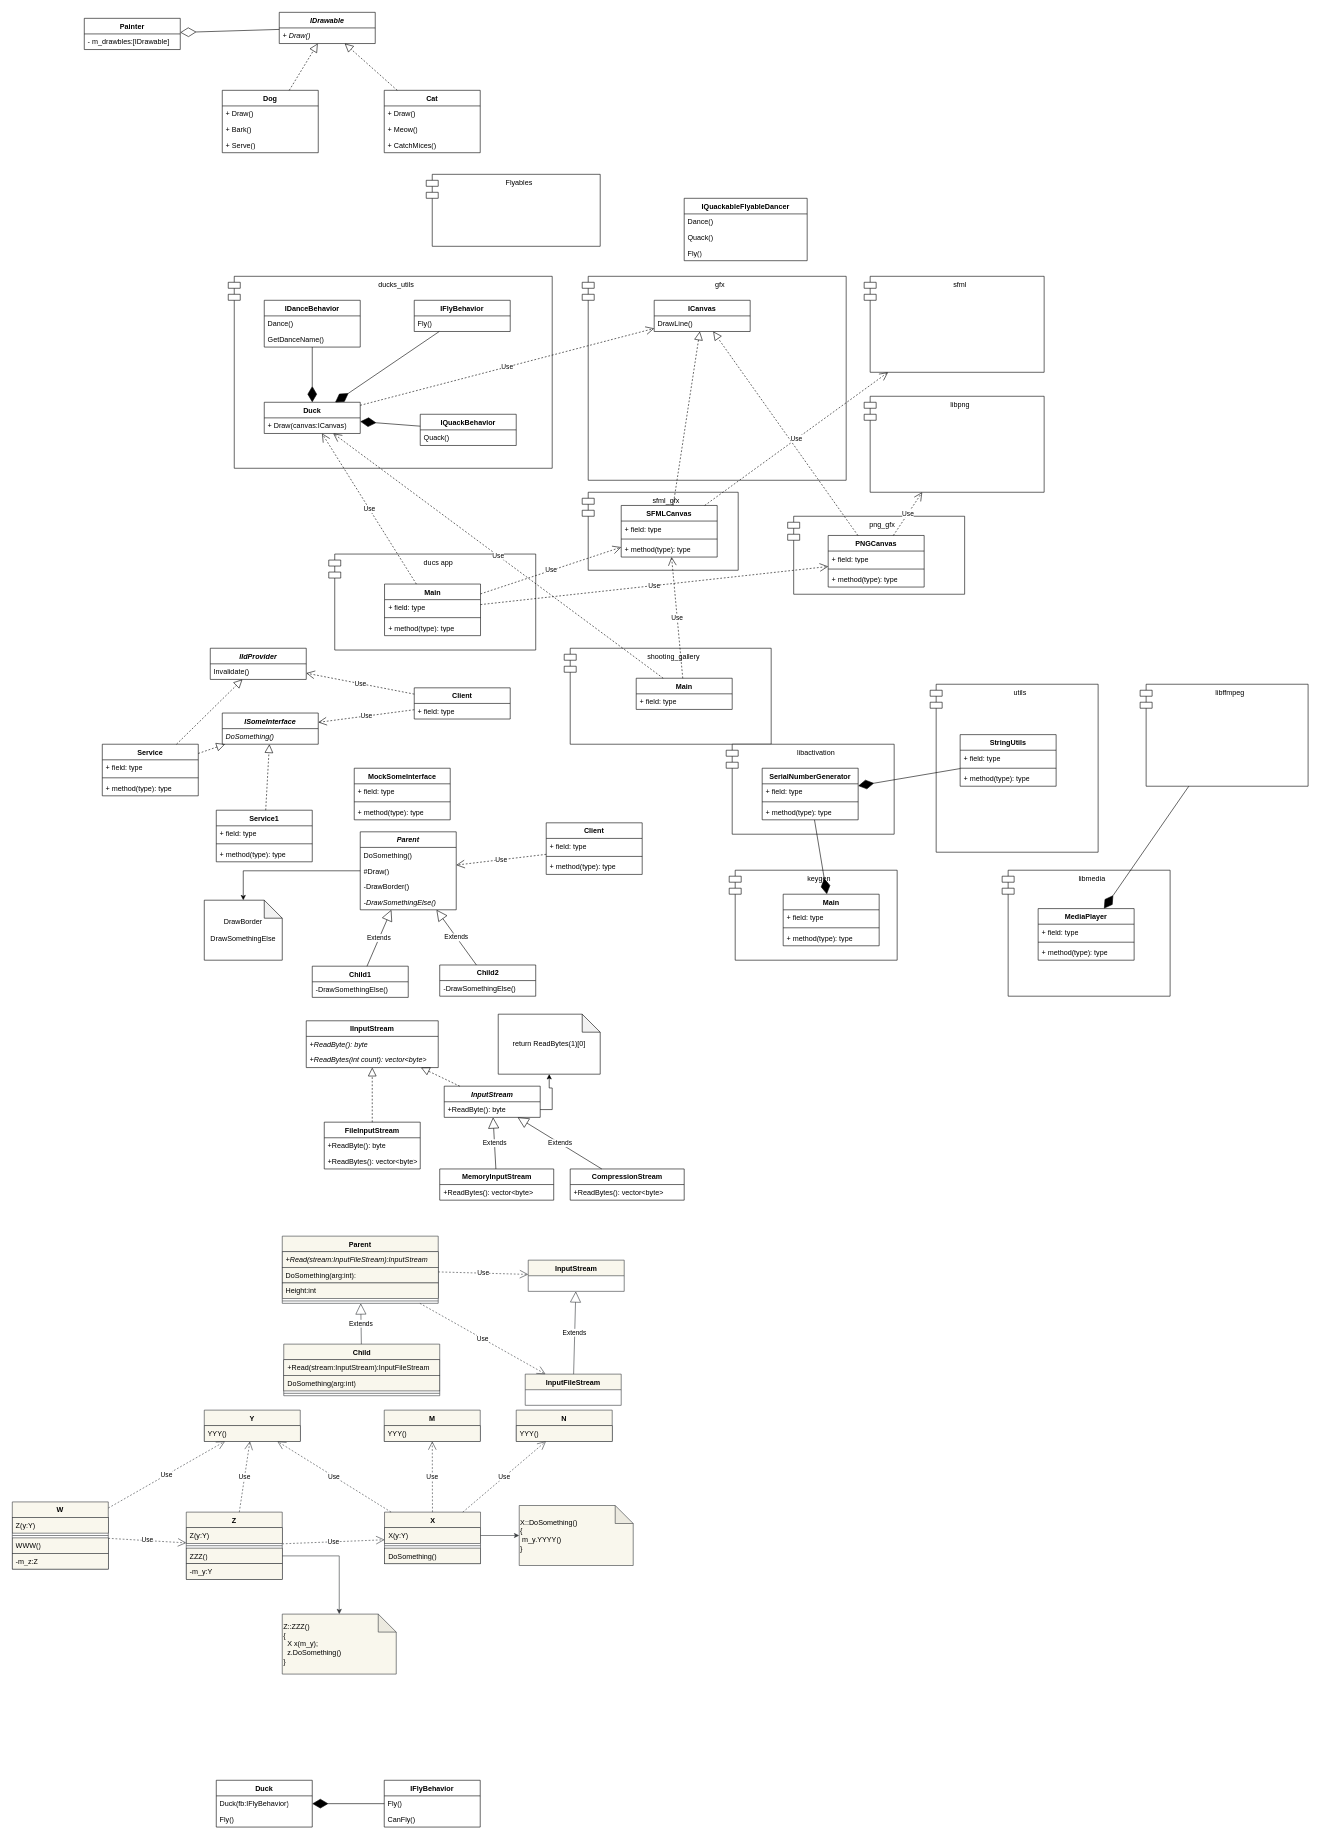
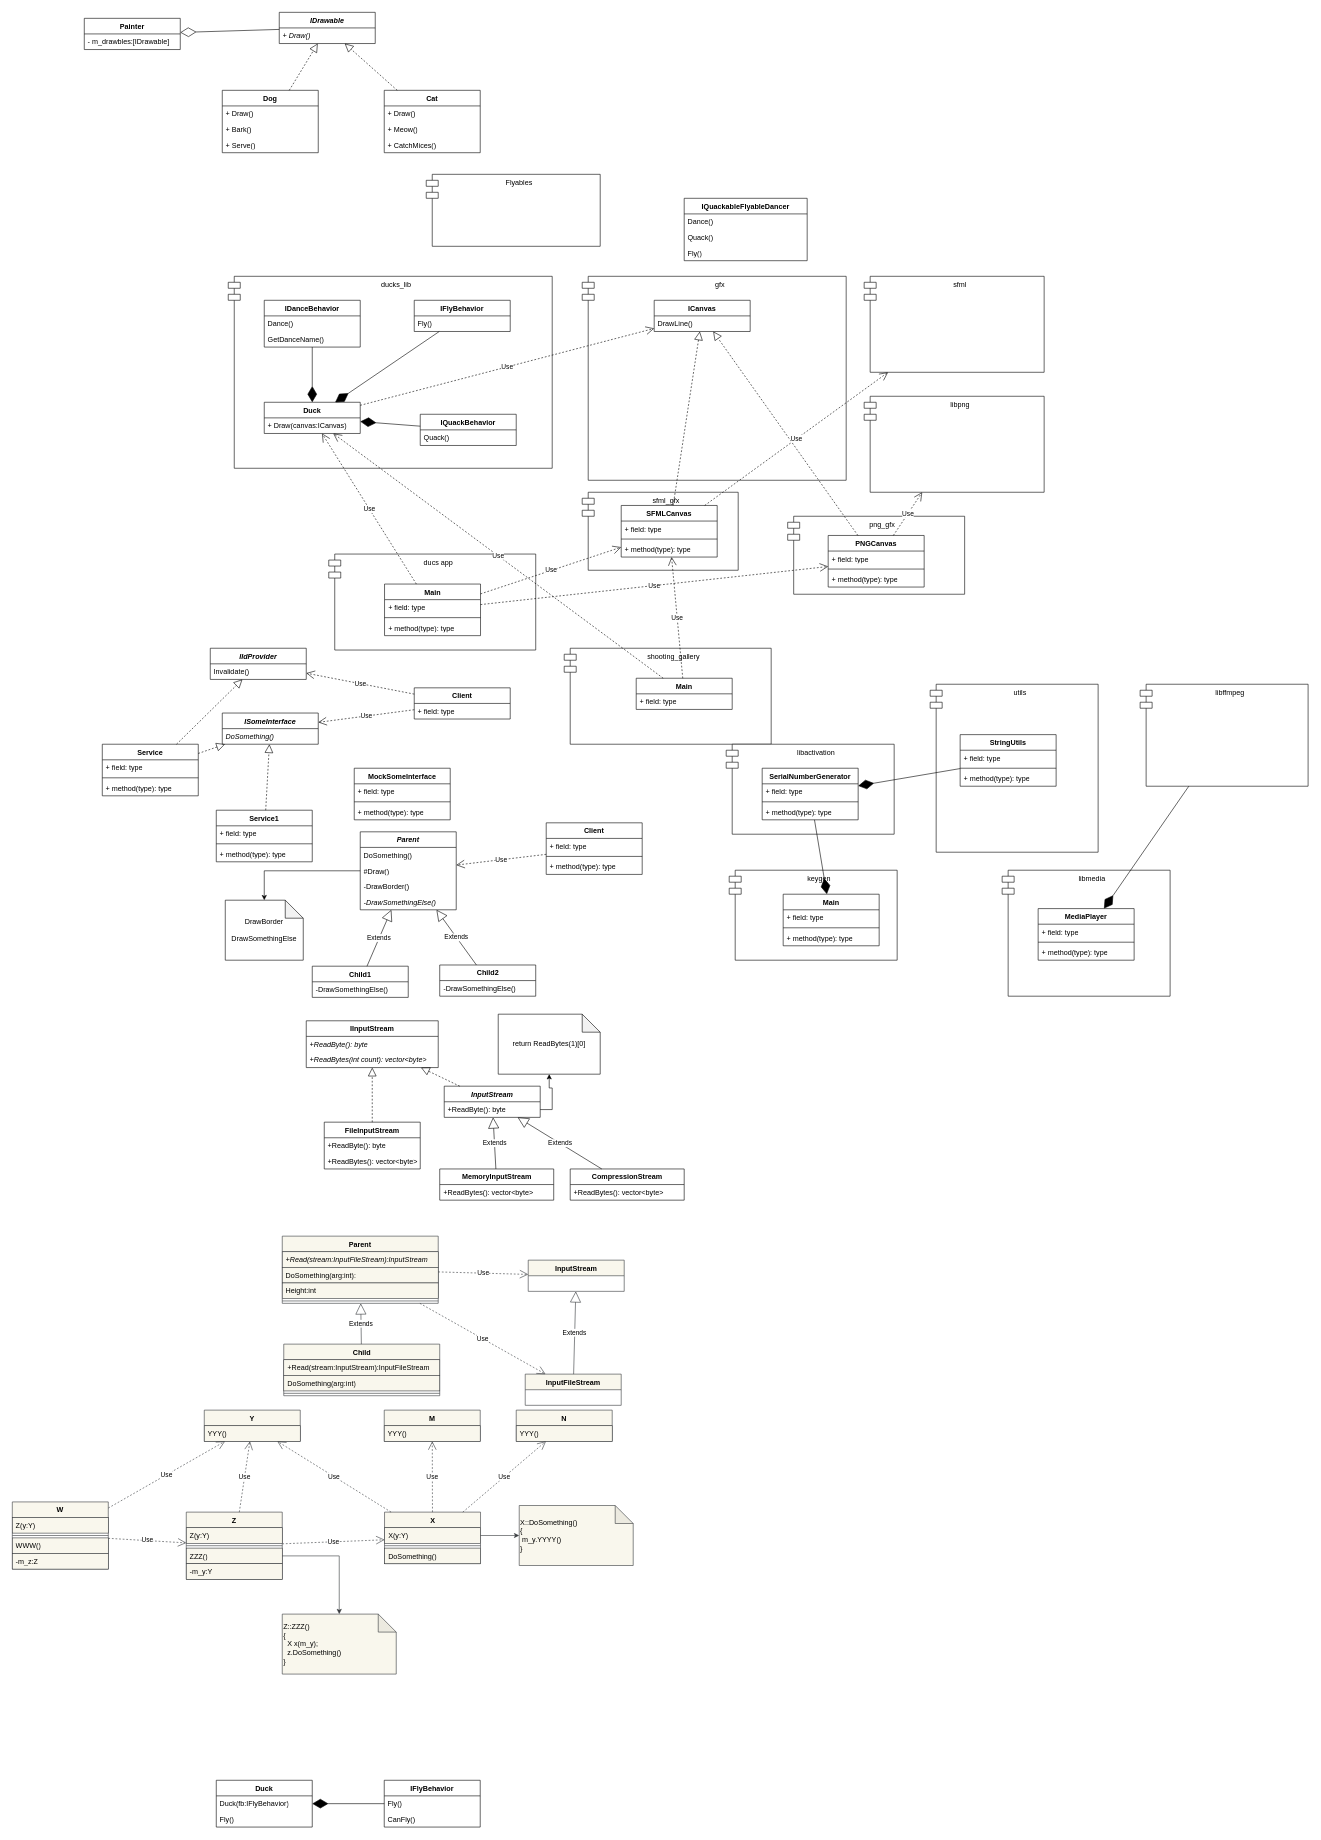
- <mxCell id="6" value="ducks_utils" style="shape=module;align=left;spacingLeft=20;align=center;verticalAlign=top;whiteSpace=wrap;html=1;" parent="1" vertex="1"><mxGeometry x="380" y="460" width="540" height="320" as="geometry" /></mxCell>
+ <mxCell id="6" value="ducks_lib" style="shape=module;align=left;spacingLeft=20;align=center;verticalAlign=top;whiteSpace=wrap;html=1;" parent="1" vertex="1"><mxGeometry x="380" y="460" width="540" height="320" as="geometry" /></mxCell>
- <mxCell id="102" value="DrawBorder&lt;div&gt;&lt;br&gt;&lt;/div&gt;&lt;div&gt;DrawSomethingElse&lt;/div&gt;" style="shape=note;whiteSpace=wrap;html=1;backgroundOutline=1;darkOpacity=0.05;" parent="1" vertex="1"><mxGeometry x="340" y="1500" width="130" height="100" as="geometry" /></mxCell>
+ <mxCell id="102" value="DrawBorder&lt;div&gt;&lt;br&gt;&lt;/div&gt;&lt;div&gt;DrawSomethingElse&lt;/div&gt;" style="shape=note;whiteSpace=wrap;html=1;backgroundOutline=1;darkOpacity=0.05;" parent="1" vertex="1"><mxGeometry x="375" y="1500" width="130" height="100" as="geometry" /></mxCell>
